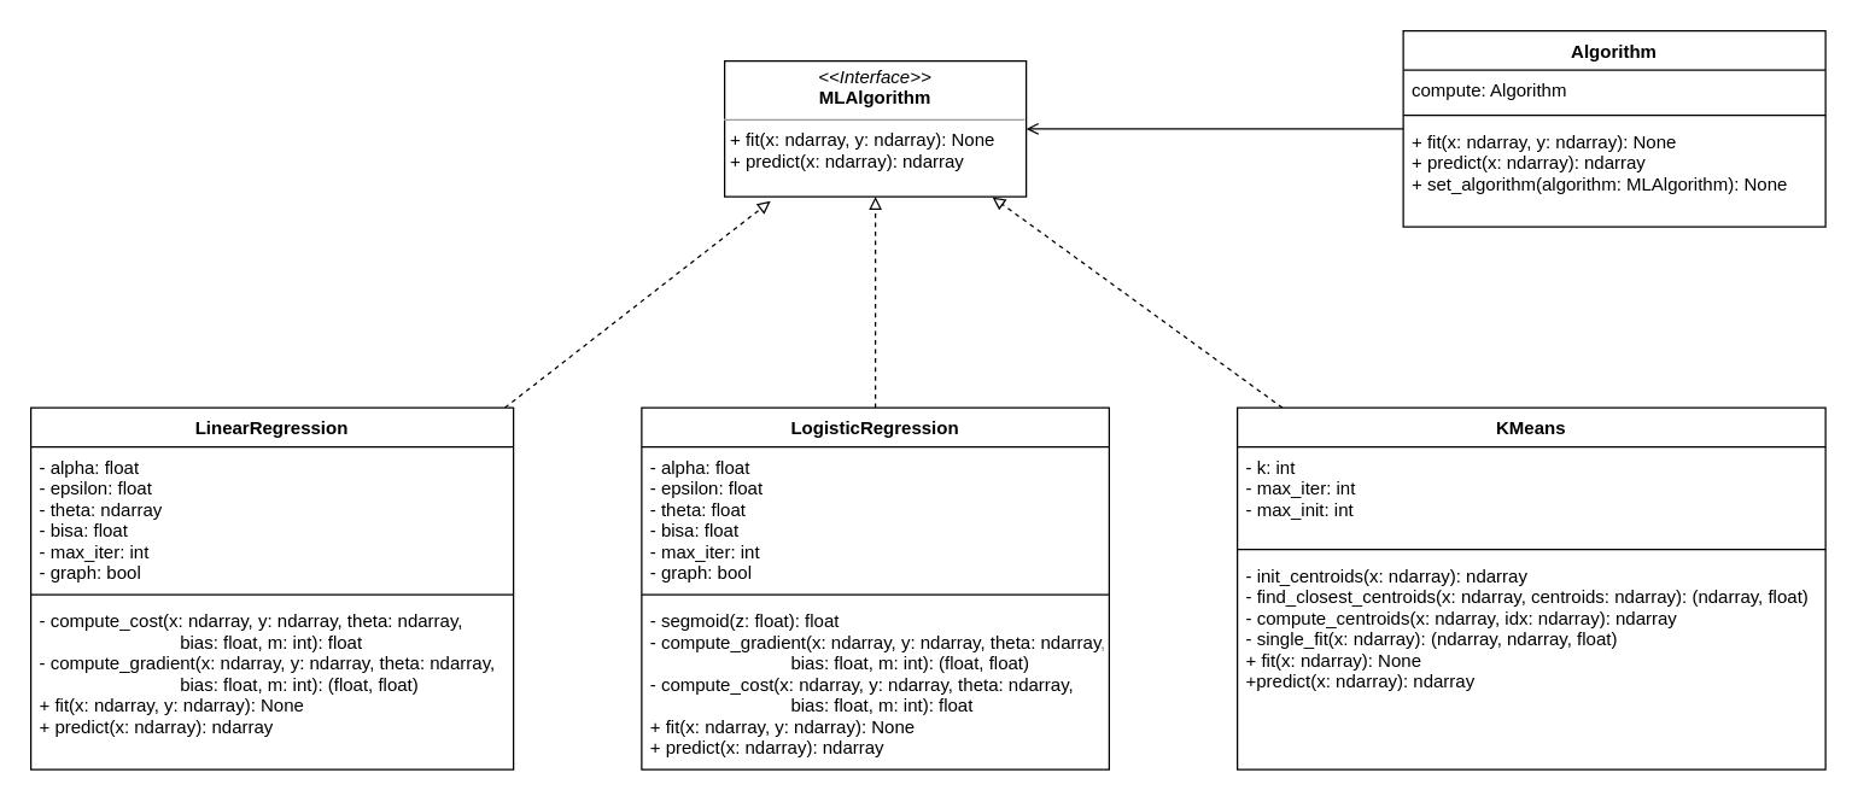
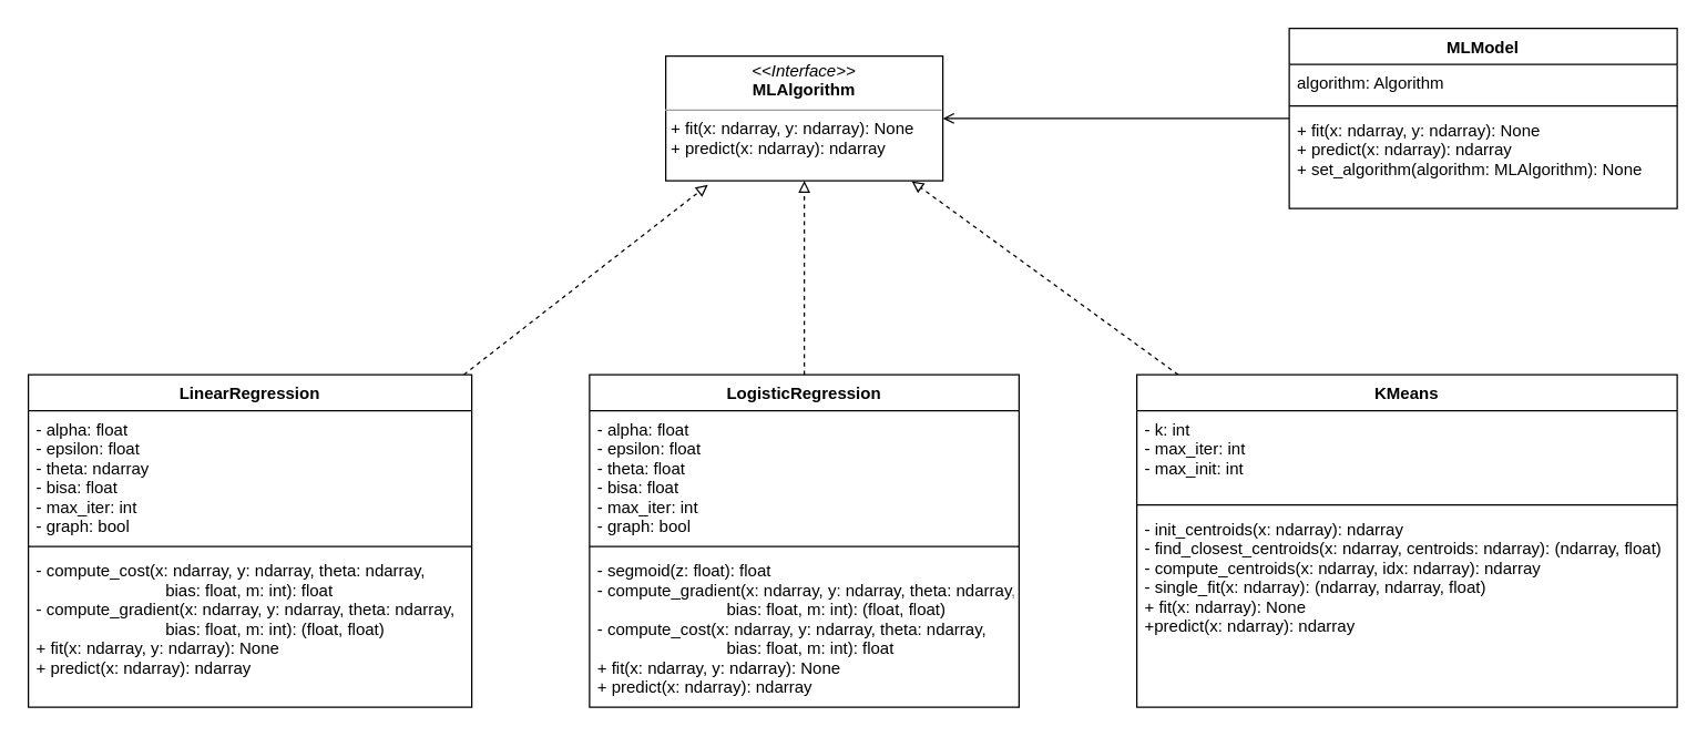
- <mxCell id="19" value="Algorithm" style="swimlane;fontStyle=1;align=center;verticalAlign=top;childLayout=stackLayout;horizontal=1;startSize=26;horizontalStack=0;resizeParent=1;resizeParentMax=0;resizeLast=0;collapsible=1;marginBottom=0;" vertex="1" parent="1"><mxGeometry x="930" width="280" height="130" as="geometry" y="20" /></mxCell>
+ <mxCell id="19" value="MLModel" style="swimlane;fontStyle=1;align=center;verticalAlign=top;childLayout=stackLayout;horizontal=1;startSize=26;horizontalStack=0;resizeParent=1;resizeParentMax=0;resizeLast=0;collapsible=1;marginBottom=0;" vertex="1" parent="1"><mxGeometry x="930" width="280" height="130" as="geometry" y="20" /></mxCell>
- <mxCell id="20" value="compute: Algorithm" style="text;strokeColor=none;fillColor=none;align=left;verticalAlign=top;spacingLeft=4;spacingRight=4;overflow=hidden;rotatable=0;points=[[0,0.5],[1,0.5]];portConstraint=eastwest;" vertex="1" parent="19"><mxGeometry y="26" width="280" height="26" as="geometry" /></mxCell>
+ <mxCell id="20" value="algorithm: Algorithm" style="text;strokeColor=none;fillColor=none;align=left;verticalAlign=top;spacingLeft=4;spacingRight=4;overflow=hidden;rotatable=0;points=[[0,0.5],[1,0.5]];portConstraint=eastwest;" vertex="1" parent="19"><mxGeometry y="26" width="280" height="26" as="geometry" /></mxCell>
